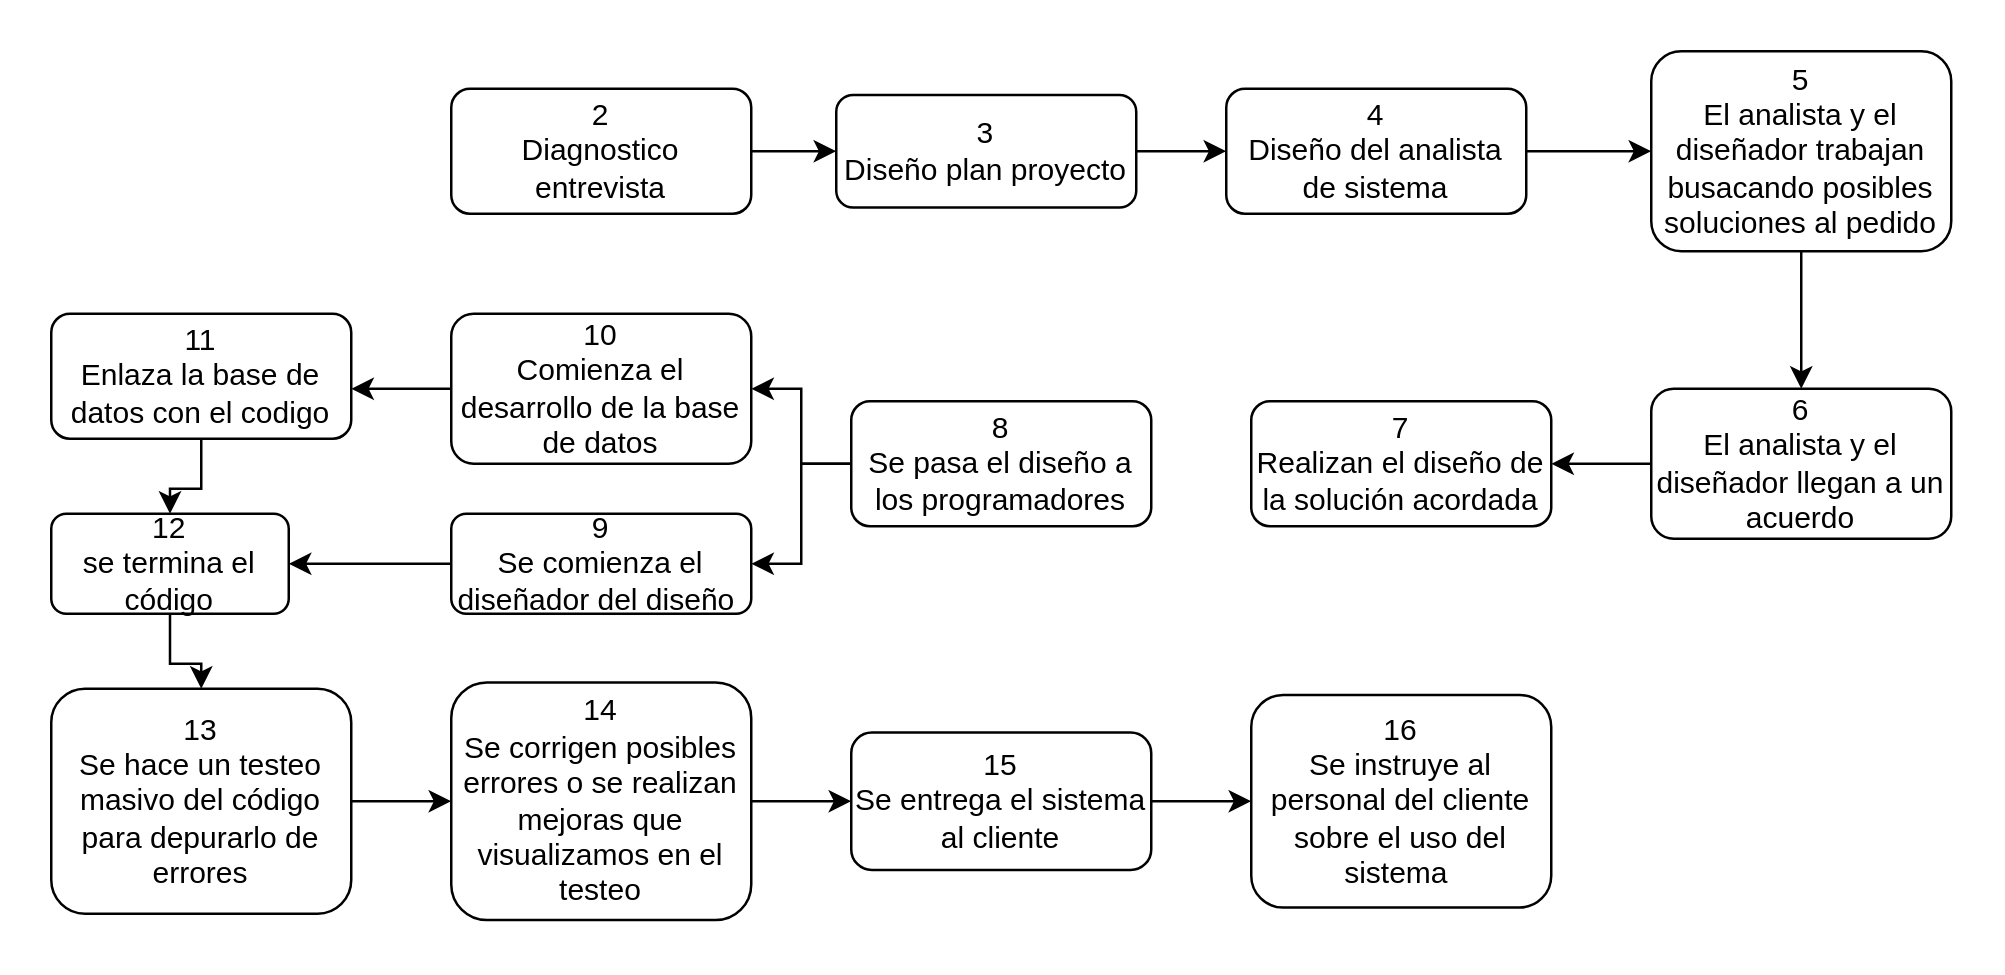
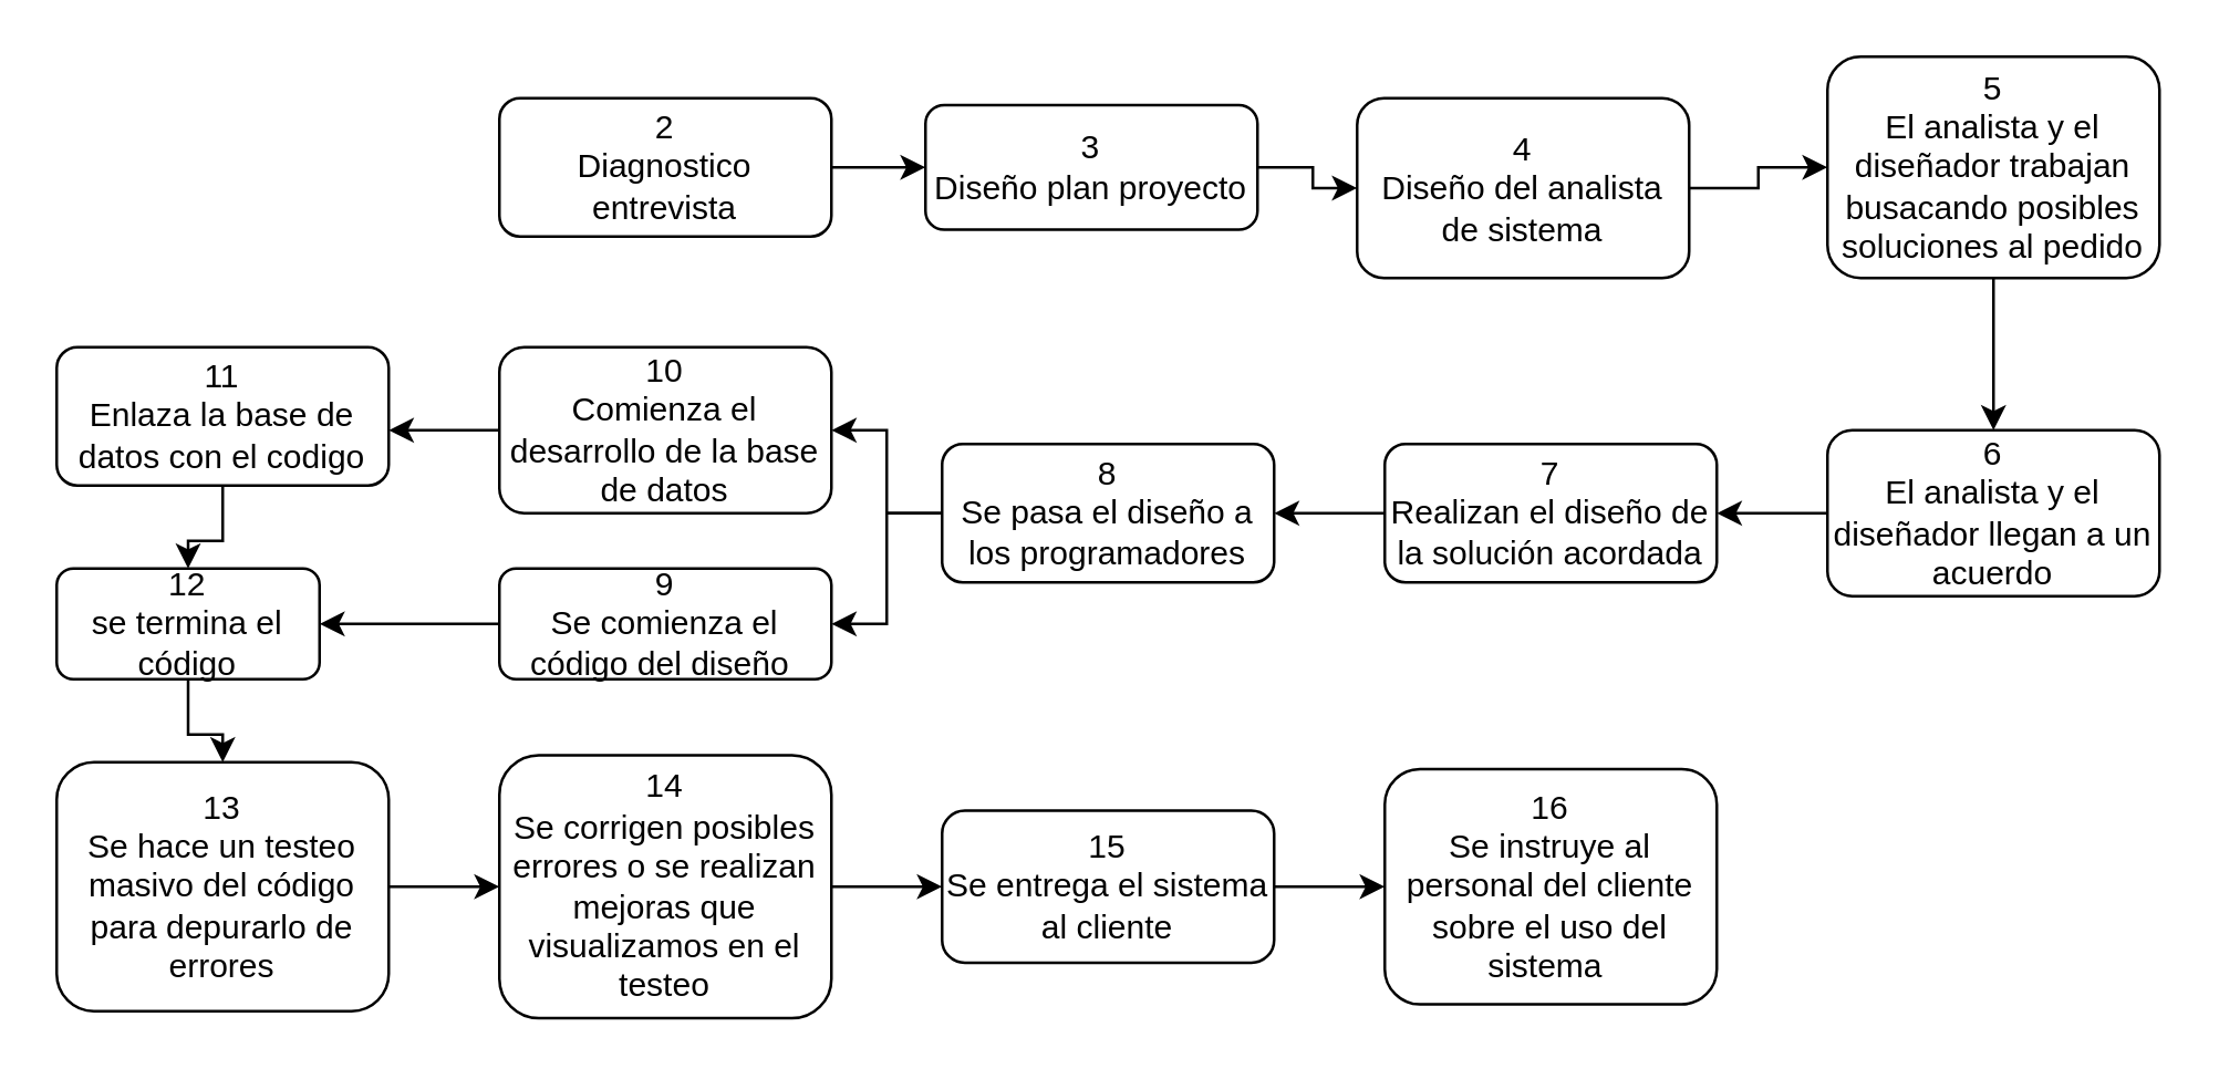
- <mxCell id="25" value="4&lt;br&gt;Diseño del analista de sistema" style="rounded=1;whiteSpace=wrap;html=1;" vertex="1" parent="1"><mxGeometry x="490" y="35" width="120" height="50" as="geometry" /></mxCell>
+ <mxCell id="25" value="4&lt;br&gt;Diseño del analista de sistema" style="rounded=1;whiteSpace=wrap;html=1;" vertex="1" parent="1"><mxGeometry x="490" y="35" width="120" height="65" as="geometry" /></mxCell>
+ <mxCell id="18" style="edgeStyle=orthogonalEdgeStyle;rounded=0;orthogonalLoop=1;jettySize=auto;html=1;entryX=1;entryY=0.5;entryDx=0;entryDy=0;" edge="1" parent="1" source="19" target="17"><mxGeometry relative="1" as="geometry" /></mxCell>
- <mxCell id="14" value="9&lt;br&gt;Se comienza el diseñador del diseño&amp;nbsp;" style="rounded=1;whiteSpace=wrap;html=1;" vertex="1" parent="1"><mxGeometry x="180" y="205" width="120" height="40" as="geometry" /></mxCell>
+ <mxCell id="14" value="9&lt;br&gt;Se comienza el código del diseño&amp;nbsp;" style="rounded=1;whiteSpace=wrap;html=1;" vertex="1" parent="1"><mxGeometry x="180" y="205" width="120" height="40" as="geometry" /></mxCell>
